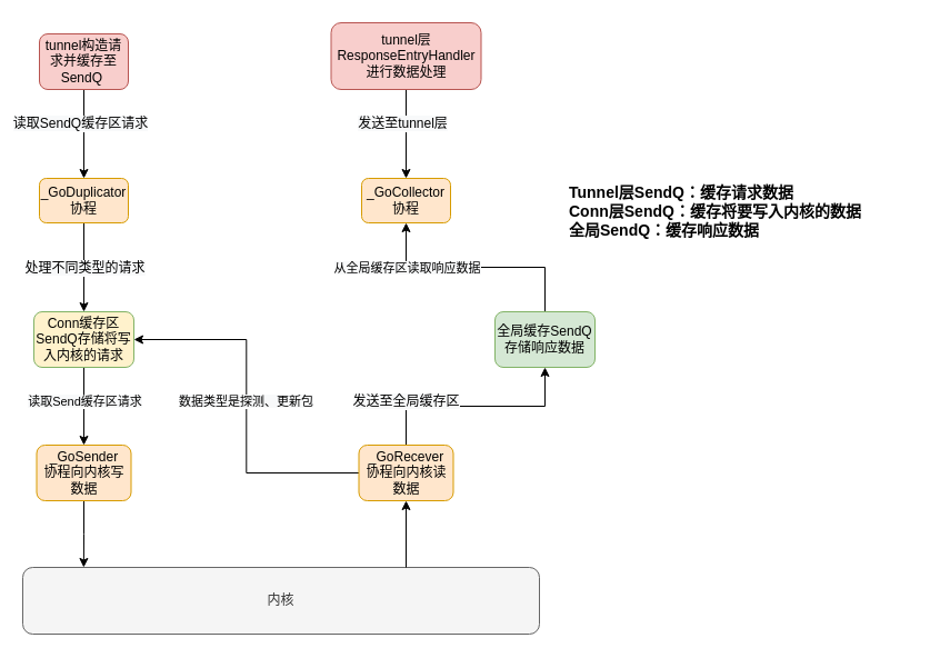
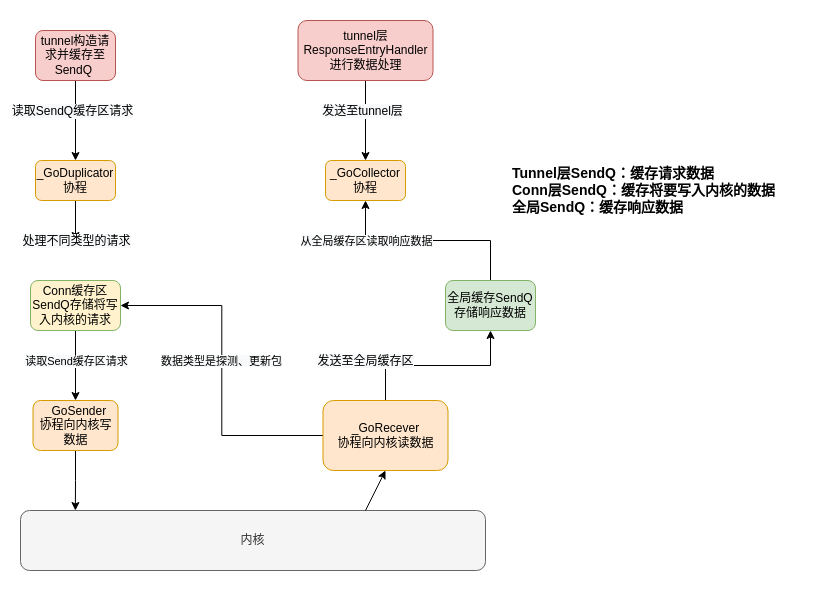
- <mxCell id="5" style="edgeStyle=orthogonalEdgeStyle;rounded=0;orthogonalLoop=1;jettySize=auto;html=1;exitX=0.5;exitY=1;exitDx=0;exitDy=0;entryX=0.5;entryY=0;entryDx=0;entryDy=0;" edge="1" parent="1" source="6" target="8"><mxGeometry relative="1" as="geometry" /></mxCell>
+ <mxCell id="5" style="edgeStyle=orthogonalEdgeStyle;rounded=0;orthogonalLoop=1;jettySize=auto;html=1;exitX=0.5;exitY=1;exitDx=0;exitDy=0;" edge="1" parent="1" source="6" target="9"><mxGeometry relative="1" as="geometry" /></mxCell>
- <mxCell id="23" value="_GoRecever&lt;br&gt;协程向内核读数据" style="rounded=1;whiteSpace=wrap;html=1;fillColor=#ffe6cc;strokeColor=#d79b00;" vertex="1" parent="1"><mxGeometry x="322.5" y="400" width="85" height="50" as="geometry" /></mxCell>
+ <mxCell id="23" value="_GoRecever&lt;br&gt;协程向内核读数据" style="rounded=1;whiteSpace=wrap;html=1;fillColor=#ffe6cc;strokeColor=#d79b00;" vertex="1" parent="1"><mxGeometry x="322.5" y="400" width="125" height="70" as="geometry" /></mxCell>
